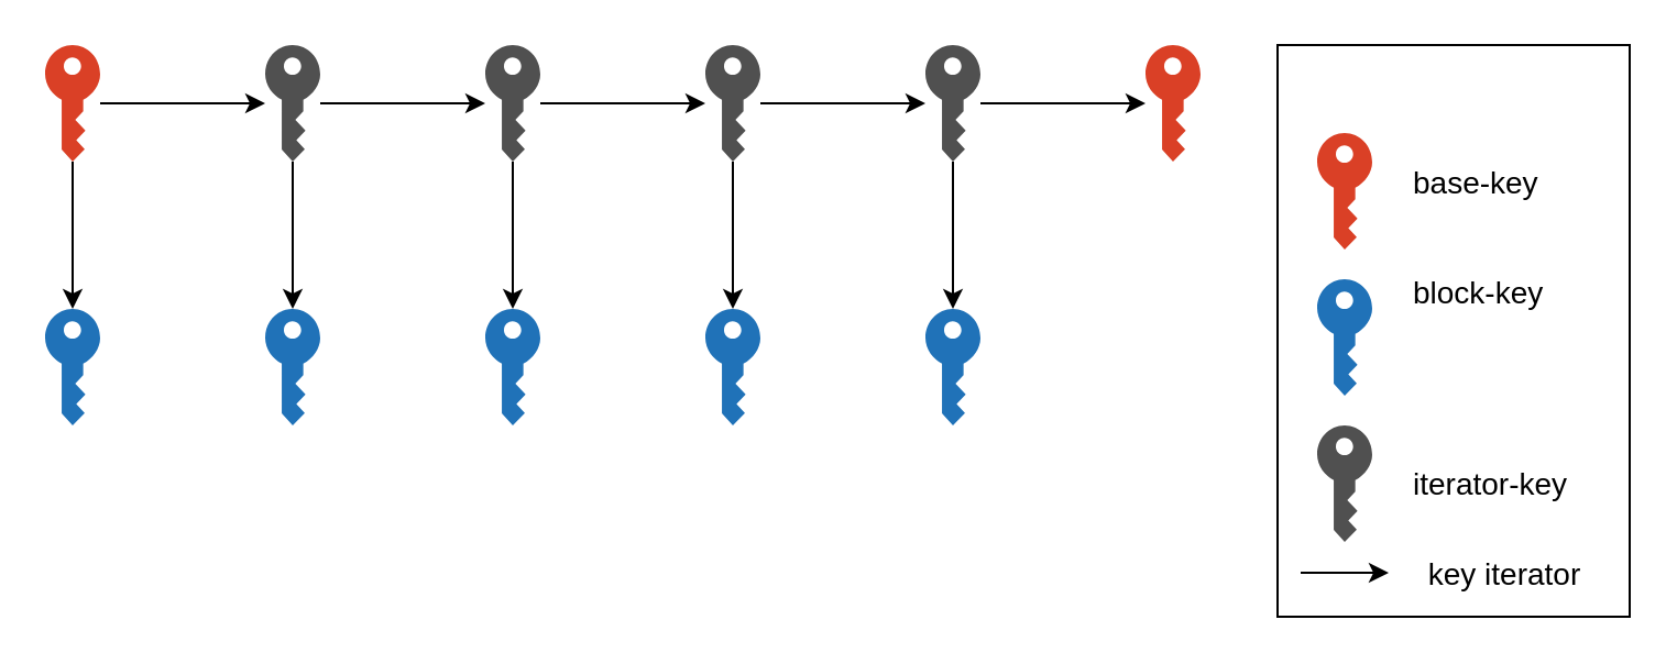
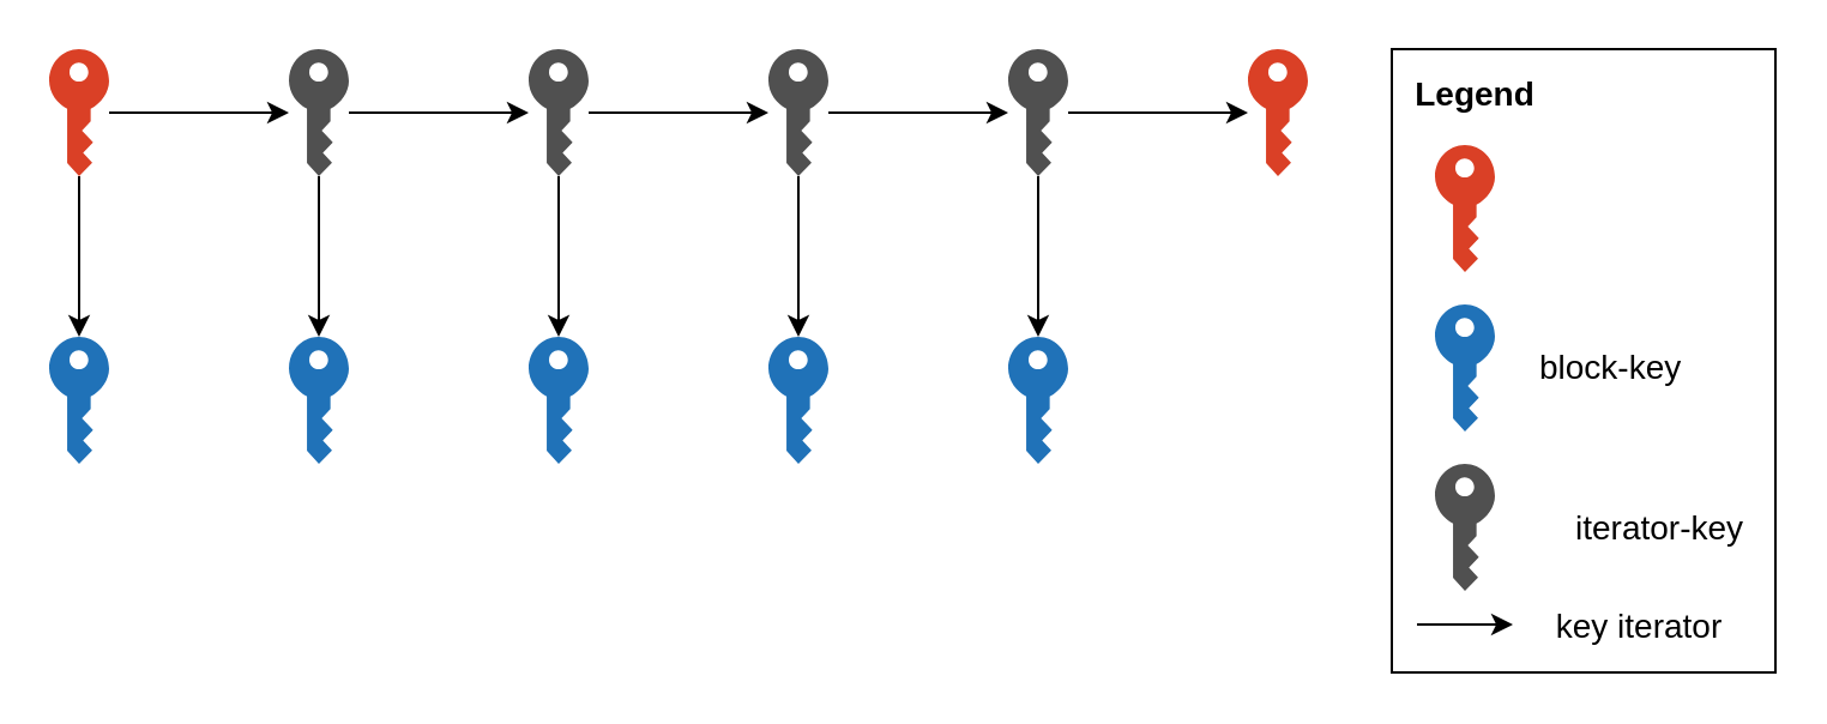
+ <mxCell id="24" value="Legend" style="text;html=1;strokeColor=none;fillColor=none;align=center;verticalAlign=middle;whiteSpace=wrap;rounded=0;fontStyle=1;fontSize=14;" vertex="1" parent="1"><mxGeometry x="590" y="27" width="50" height="23" as="geometry" /></mxCell>
- <mxCell id="26" value="base-key" style="text;html=1;strokeColor=none;fillColor=none;align=left;verticalAlign=middle;whiteSpace=wrap;rounded=0;fontSize=14;" vertex="1" parent="1"><mxGeometry x="640" y="73" width="60" height="20" as="geometry" /></mxCell>
- <mxCell id="29" value="block-key" style="text;html=1;strokeColor=none;fillColor=none;align=left;verticalAlign=middle;whiteSpace=wrap;rounded=0;fontSize=14;" vertex="1" parent="1"><mxGeometry x="640" y="123" width="70" height="20" as="geometry" /></mxCell>
+ <mxCell id="29" value="block-key" style="text;html=1;strokeColor=none;fillColor=none;align=left;verticalAlign=middle;whiteSpace=wrap;rounded=0;fontSize=14;" vertex="1" parent="1"><mxGeometry x="640" y="143" width="70" height="20" as="geometry" /></mxCell>
- <mxCell id="30" value="iterator-key" style="text;html=1;strokeColor=none;fillColor=none;align=left;verticalAlign=middle;whiteSpace=wrap;rounded=0;fontSize=14;" vertex="1" parent="1"><mxGeometry x="640" y="210" width="80" height="20" as="geometry" /></mxCell>
+ <mxCell id="30" value="iterator-key" style="text;html=1;strokeColor=none;fillColor=none;align=left;verticalAlign=middle;whiteSpace=wrap;rounded=0;fontSize=14;" vertex="1" parent="1"><mxGeometry x="655" y="210" width="80" height="20" as="geometry" /></mxCell>
